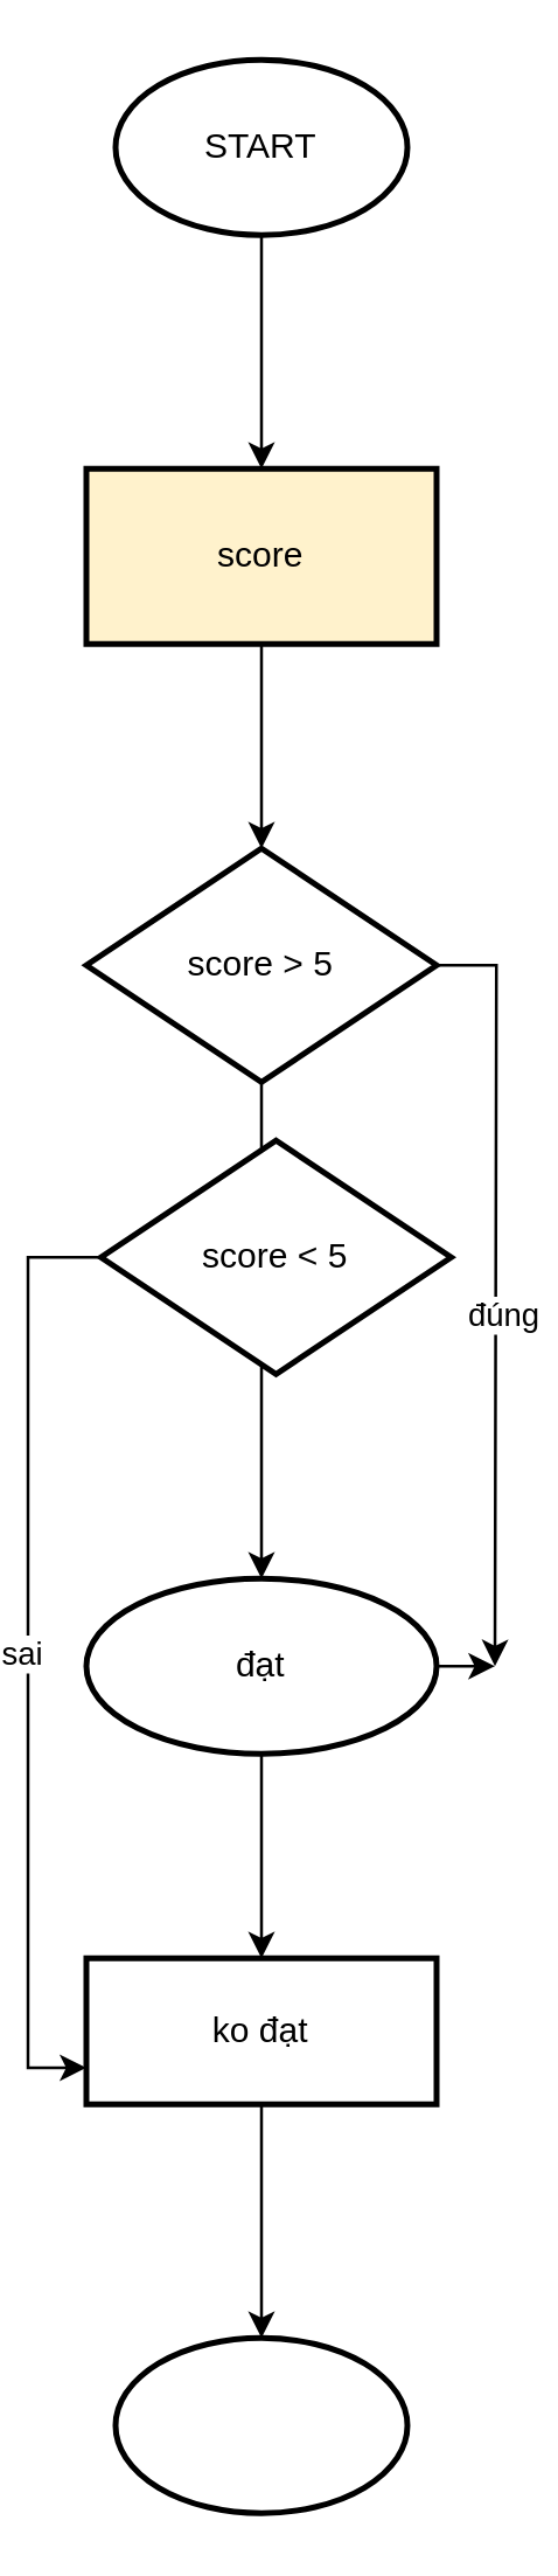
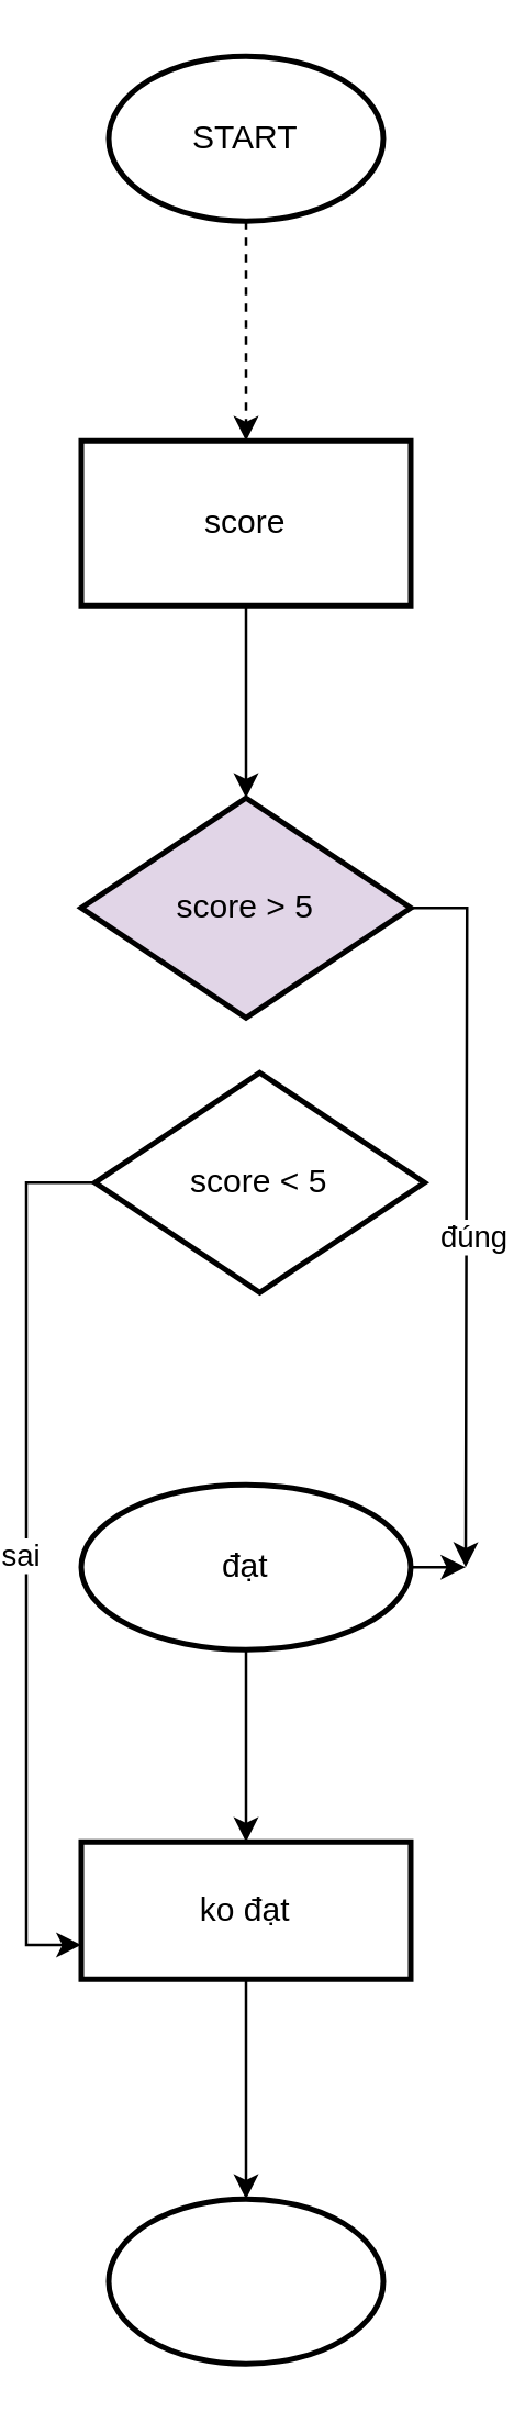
- <mxCell id="2" value="" style="edgeStyle=orthogonalEdgeStyle;rounded=0;orthogonalLoop=1;jettySize=auto;html=1;" edge="1" parent="1" source="3" target="5"><mxGeometry relative="1" as="geometry" /></mxCell>
+ <mxCell id="2" value="" style="edgeStyle=orthogonalEdgeStyle;rounded=0;orthogonalLoop=1;jettySize=auto;html=1;dashed=1;" edge="1" parent="1" source="3" target="5"><mxGeometry relative="1" as="geometry" /></mxCell>
- <mxCell id="5" value="score" style="whiteSpace=wrap;html=1;strokeWidth=2;fillColor=#fff2cc;" vertex="1" parent="1"><mxGeometry x="20" y="160" width="120" height="60" as="geometry" /></mxCell>
+ <mxCell id="5" value="score" style="whiteSpace=wrap;html=1;strokeWidth=2;" vertex="1" parent="1"><mxGeometry x="20" y="160" width="120" height="60" as="geometry" /></mxCell>
- <mxCell id="9" value="score &amp;gt; 5" style="rhombus;whiteSpace=wrap;html=1;strokeWidth=2;" vertex="1" parent="1"><mxGeometry x="20" y="290" width="120" height="80" as="geometry" /></mxCell>
+ <mxCell id="9" value="score &amp;gt; 5" style="rhombus;whiteSpace=wrap;html=1;strokeWidth=2;fillColor=#e1d5e7;" vertex="1" parent="1"><mxGeometry x="20" y="290" width="120" height="80" as="geometry" /></mxCell>
- <mxCell id="6" value="" style="edgeStyle=orthogonalEdgeStyle;rounded=0;orthogonalLoop=1;jettySize=auto;html=1;" edge="1" parent="1" source="9" target="12"><mxGeometry relative="1" as="geometry" /></mxCell>
